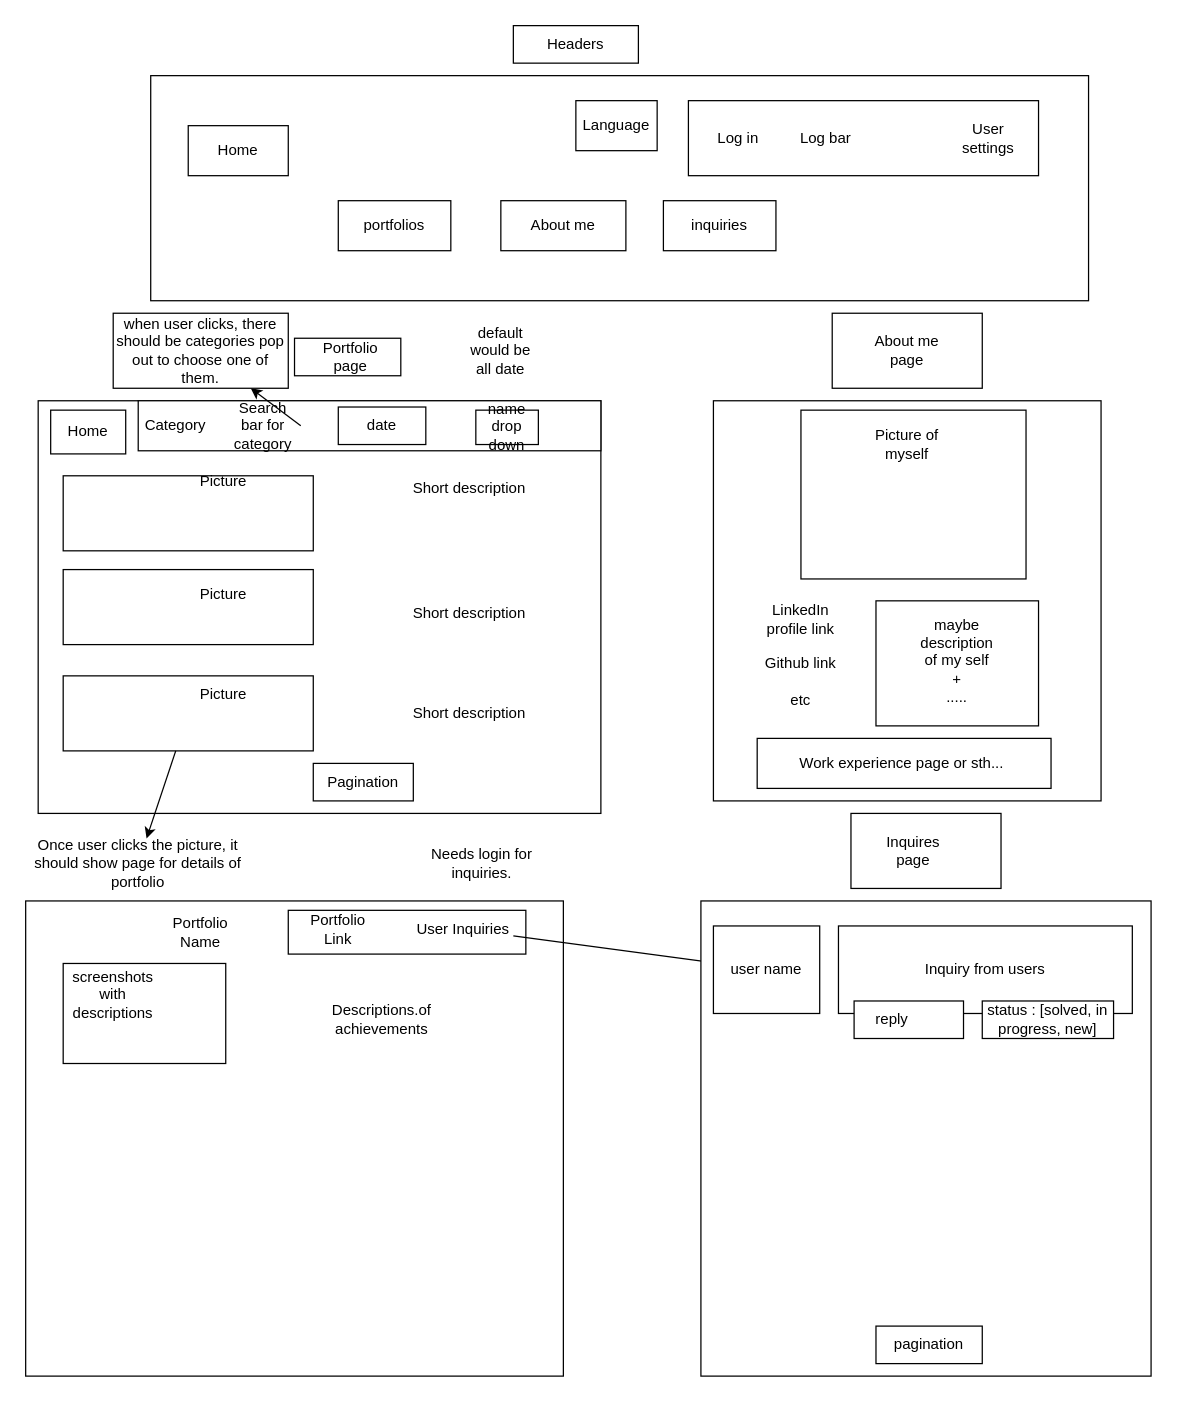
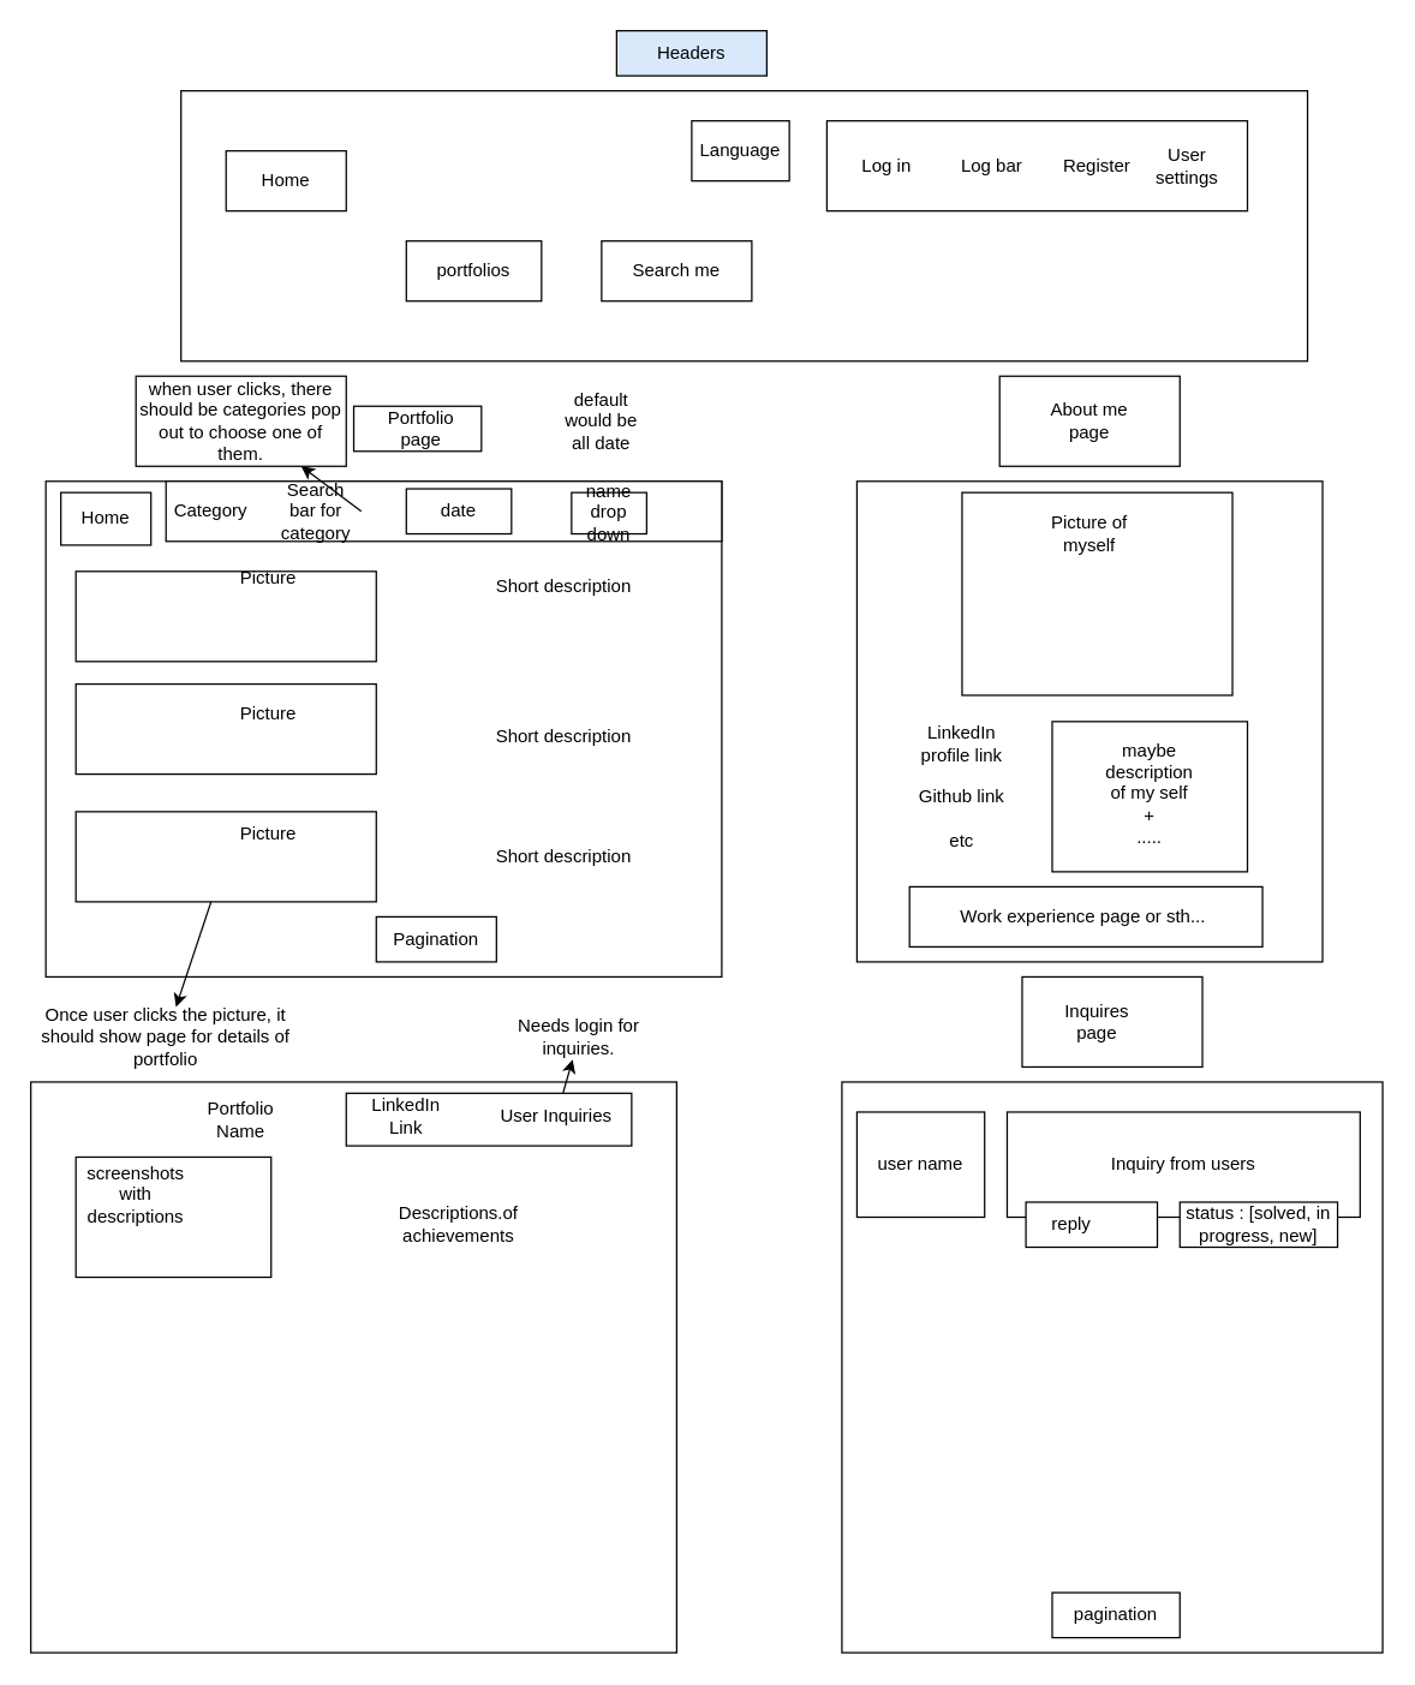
- <mxCell id="62" value="Headers" style="rounded=0;whiteSpace=wrap;html=1;" vertex="1" parent="1"><mxGeometry x="410" y="20" width="100" height="30" as="geometry" /></mxCell>
+ <mxCell id="62" value="Headers" style="rounded=0;whiteSpace=wrap;html=1;fillColor=#dae8fc;" vertex="1" parent="1"><mxGeometry x="410" y="20" width="100" height="30" as="geometry" /></mxCell>
+ <mxCell id="10" value="Register" style="text;html=1;align=center;verticalAlign=middle;whiteSpace=wrap;rounded=0;" vertex="1" parent="1"><mxGeometry x="700" y="95" width="60" height="30" as="geometry" /></mxCell>
- <mxCell id="5" value="About me" style="rounded=0;whiteSpace=wrap;html=1;" vertex="1" parent="1"><mxGeometry x="400" y="160" width="100" height="40" as="geometry" /></mxCell>
+ <mxCell id="5" value="Search me" style="rounded=0;whiteSpace=wrap;html=1;" vertex="1" parent="1"><mxGeometry x="400" y="160" width="100" height="40" as="geometry" /></mxCell>
- <mxCell id="6" value="inquiries" style="rounded=0;whiteSpace=wrap;html=1;" vertex="1" parent="1"><mxGeometry x="530" y="160" width="90" height="40" as="geometry" /></mxCell>
- <mxCell id="42" value="Portfolio Link" style="text;html=1;align=center;verticalAlign=middle;whiteSpace=wrap;rounded=0;" vertex="1" parent="1"><mxGeometry x="240" y="727.5" width="60" height="30" as="geometry" /></mxCell>
+ <mxCell id="42" value="LinkedIn Link" style="text;html=1;align=center;verticalAlign=middle;whiteSpace=wrap;rounded=0;" vertex="1" parent="1"><mxGeometry x="240" y="727.5" width="60" height="30" as="geometry" /></mxCell>
- <mxCell id="44" value="" style="endArrow=classic;html=1;rounded=0;" edge="1" parent="1" source="43" target="65"><mxGeometry width="50" height="50" relative="1" as="geometry"><mxPoint x="450" y="880" as="sourcePoint" /><mxPoint x="370" y="690" as="targetPoint" /></mxGeometry></mxCell>
+ <mxCell id="44" value="" style="endArrow=classic;html=1;rounded=0;" edge="1" parent="1" source="43" target="45"><mxGeometry width="50" height="50" relative="1" as="geometry"><mxPoint x="450" y="880" as="sourcePoint" /><mxPoint x="370" y="690" as="targetPoint" /></mxGeometry></mxCell>
